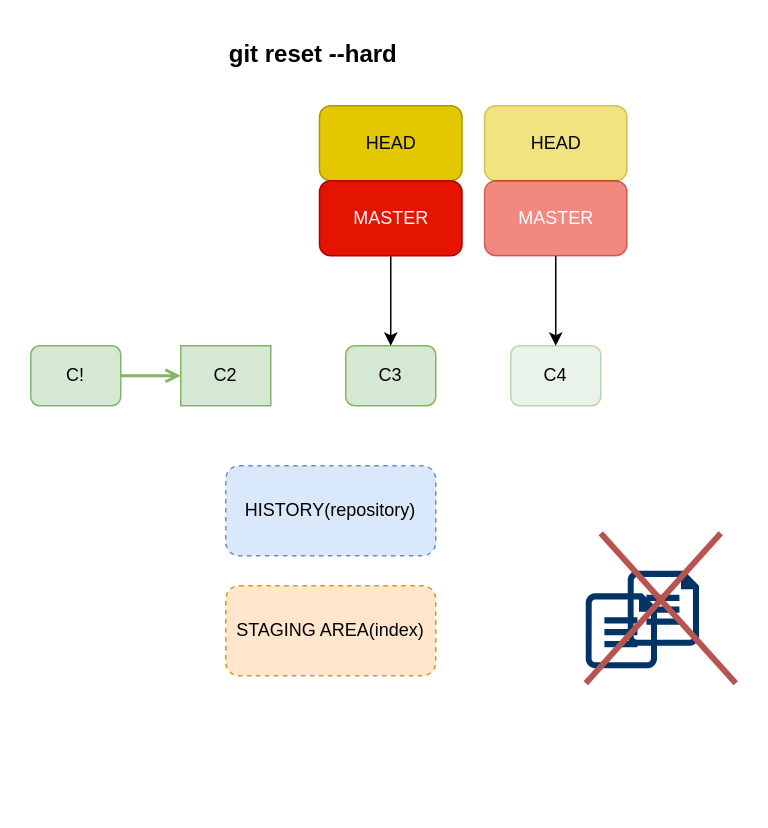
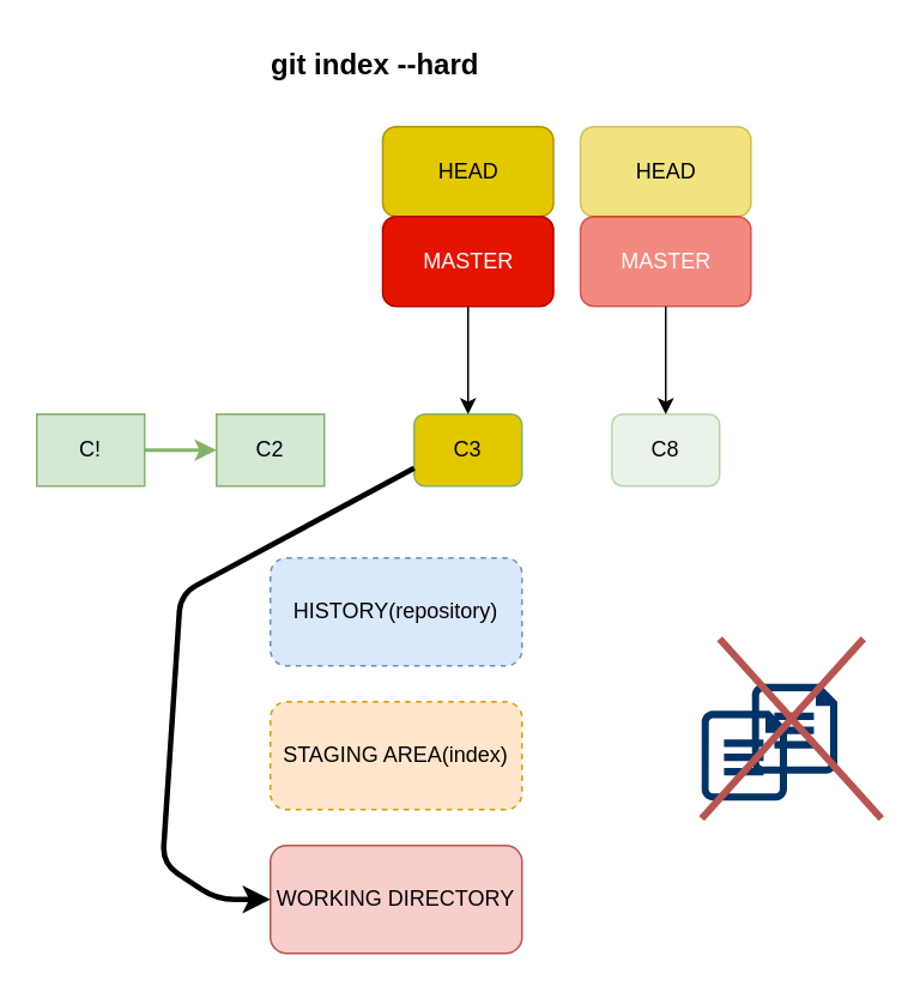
- <mxCell id="10" value="git reset --hard" style="text;html=1;align=center;verticalAlign=middle;resizable=0;points=[];autosize=1;strokeColor=none;fillColor=none;fontSize=16;fontStyle=1" vertex="1" parent="1"><mxGeometry x="142.5" y="20" width="130" height="30" as="geometry" /></mxCell>
+ <mxCell id="10" value="git index --hard" style="text;html=1;align=center;verticalAlign=middle;resizable=0;points=[];autosize=1;strokeColor=none;fillColor=none;fontSize=16;fontStyle=1" vertex="1" parent="1"><mxGeometry x="142.5" y="20" width="130" height="30" as="geometry" /></mxCell>
- <mxCell id="6" value="C!" style="rounded=1;whiteSpace=wrap;html=1;fillColor=#d5e8d4;strokeColor=#82b366;" vertex="1" parent="1"><mxGeometry x="20" y="230" width="60" height="40" as="geometry" /></mxCell>
+ <mxCell id="6" value="C!" style="whiteSpace=wrap;html=1;fillColor=#d5e8d4;strokeColor=#82b366;rounded=0;" vertex="1" parent="1"><mxGeometry x="20" y="230" width="60" height="40" as="geometry" /></mxCell>
- <mxCell id="5" value="" style="edgeStyle=none;html=1;fillColor=#d5e8d4;strokeColor=#82b366;strokeWidth=2;endArrow=open;" edge="1" parent="1" source="6" target="9"><mxGeometry relative="1" as="geometry" /></mxCell>
+ <mxCell id="5" value="" style="edgeStyle=none;html=1;fillColor=#d5e8d4;strokeColor=#82b366;strokeWidth=2;" edge="1" parent="1" source="6" target="9"><mxGeometry relative="1" as="geometry" /></mxCell>
- <mxCell id="8" value="C3" style="rounded=1;whiteSpace=wrap;html=1;fillColor=#d5e8d4;strokeColor=#82b366;" vertex="1" parent="1"><mxGeometry x="230" y="230" width="60" height="40" as="geometry" /></mxCell>
+ <mxCell id="8" value="C3" style="rounded=1;whiteSpace=wrap;html=1;fillColor=#e3c800;strokeColor=#82b366;" vertex="1" parent="1"><mxGeometry x="230" y="230" width="60" height="40" as="geometry" /></mxCell>
- <mxCell id="7" value="C4" style="rounded=1;whiteSpace=wrap;html=1;fillColor=#d5e8d4;strokeColor=#82b366;opacity=50;" vertex="1" parent="1"><mxGeometry x="340" y="230" width="60" height="40" as="geometry" /></mxCell>
+ <mxCell id="7" value="C8" style="rounded=1;whiteSpace=wrap;html=1;fillColor=#d5e8d4;strokeColor=#82b366;opacity=50;" vertex="1" parent="1"><mxGeometry x="340" y="230" width="60" height="40" as="geometry" /></mxCell>
+ <mxCell id="17" value="" style="endArrow=classic;html=1;exitX=0;exitY=0.75;exitDx=0;exitDy=0;strokeWidth=3;entryX=0;entryY=0.5;entryDx=0;entryDy=0;" edge="1" parent="1" source="8" target="3"><mxGeometry width="50" height="50" relative="1" as="geometry"><mxPoint x="120" y="260" as="sourcePoint" /><mxPoint x="120" y="470" as="targetPoint" /><Array as="points"><mxPoint x="100" y="330" /><mxPoint x="90" y="480" /><mxPoint x="120" y="500" /></Array></mxGeometry></mxCell>
+ <mxCell id="3" value="WORKING DIRECTORY" style="rounded=1;whiteSpace=wrap;html=1;fillColor=#f8cecc;strokeColor=#b85450;" vertex="1" parent="1"><mxGeometry x="150" y="470" width="140" height="60" as="geometry" /></mxCell>
